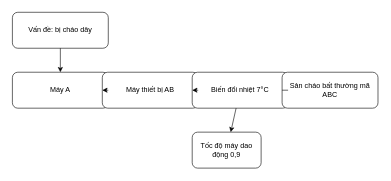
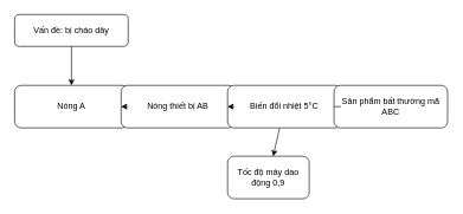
- <mxCell id="2" value="Vấn đề: bị cháo dây" style="rounded=1;whiteSpace=wrap;html=1;" vertex="1" parent="1"><mxGeometry x="20" y="20" width="160" height="60" as="geometry" /></mxCell>
+ <mxCell id="2" value="Vấn đề: bị cháo dây" style="rounded=1;whiteSpace=wrap;html=1;" vertex="1" parent="1"><mxGeometry x="20" y="20" width="160" height="45" as="geometry" /></mxCell>
- <mxCell id="3" value="Máy A" style="rounded=1;whiteSpace=wrap;html=1;" vertex="1" parent="1"><mxGeometry x="20" y="120" width="160" height="60" as="geometry" /></mxCell>
+ <mxCell id="3" value="Nóng A" style="rounded=1;whiteSpace=wrap;html=1;" vertex="1" parent="1"><mxGeometry x="20" y="120" width="160" height="60" as="geometry" /></mxCell>
- <mxCell id="4" value="Máy thiết bị AB" style="rounded=1;whiteSpace=wrap;html=1;" vertex="1" parent="1"><mxGeometry x="170" y="120" width="160" height="60" as="geometry" /></mxCell>
+ <mxCell id="4" value="Nóng thiết bị AB" style="rounded=1;whiteSpace=wrap;html=1;" vertex="1" parent="1"><mxGeometry x="170" y="120" width="160" height="60" as="geometry" /></mxCell>
- <mxCell id="5" value="Biến đổi nhiệt 7°C" style="rounded=1;whiteSpace=wrap;html=1;" vertex="1" parent="1"><mxGeometry x="320" y="120" width="160" height="60" as="geometry" /></mxCell>
+ <mxCell id="5" value="Biến đổi nhiệt 5°C" style="rounded=1;whiteSpace=wrap;html=1;" vertex="1" parent="1"><mxGeometry x="320" y="120" width="160" height="60" as="geometry" /></mxCell>
- <mxCell id="6" value="Sản cháo bất thường mã ABC" style="rounded=1;whiteSpace=wrap;html=1;" vertex="1" parent="1"><mxGeometry x="470" y="120" width="160" height="60" as="geometry" /></mxCell>
+ <mxCell id="6" value="Sản phẩm bất thường mã ABC" style="rounded=1;whiteSpace=wrap;html=1;" vertex="1" parent="1"><mxGeometry x="470" y="120" width="160" height="60" as="geometry" /></mxCell>
